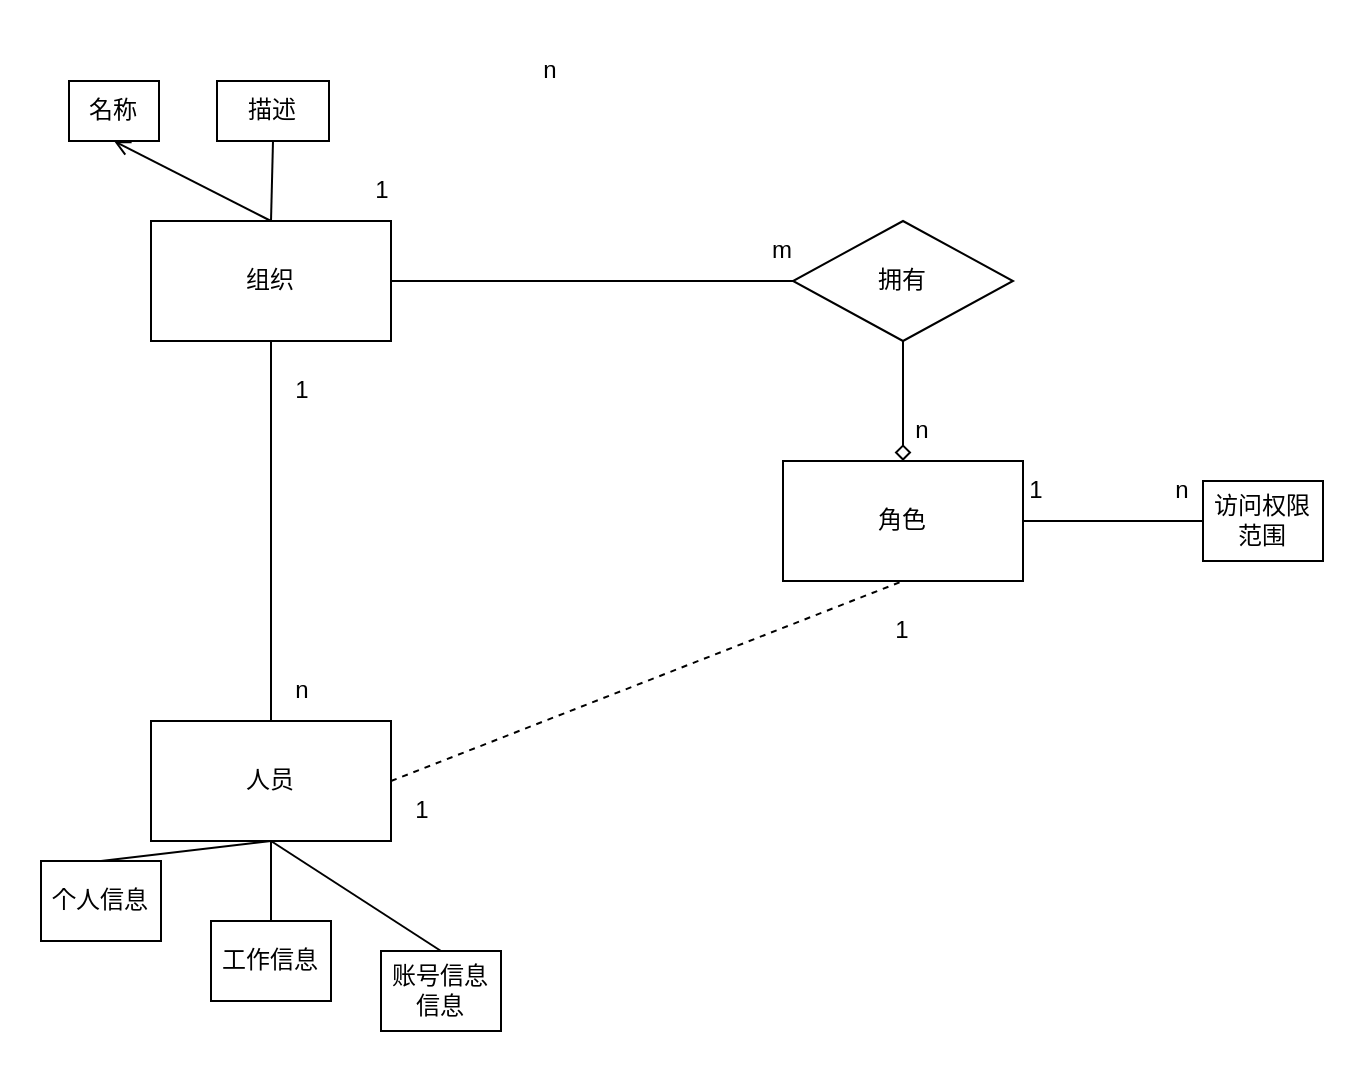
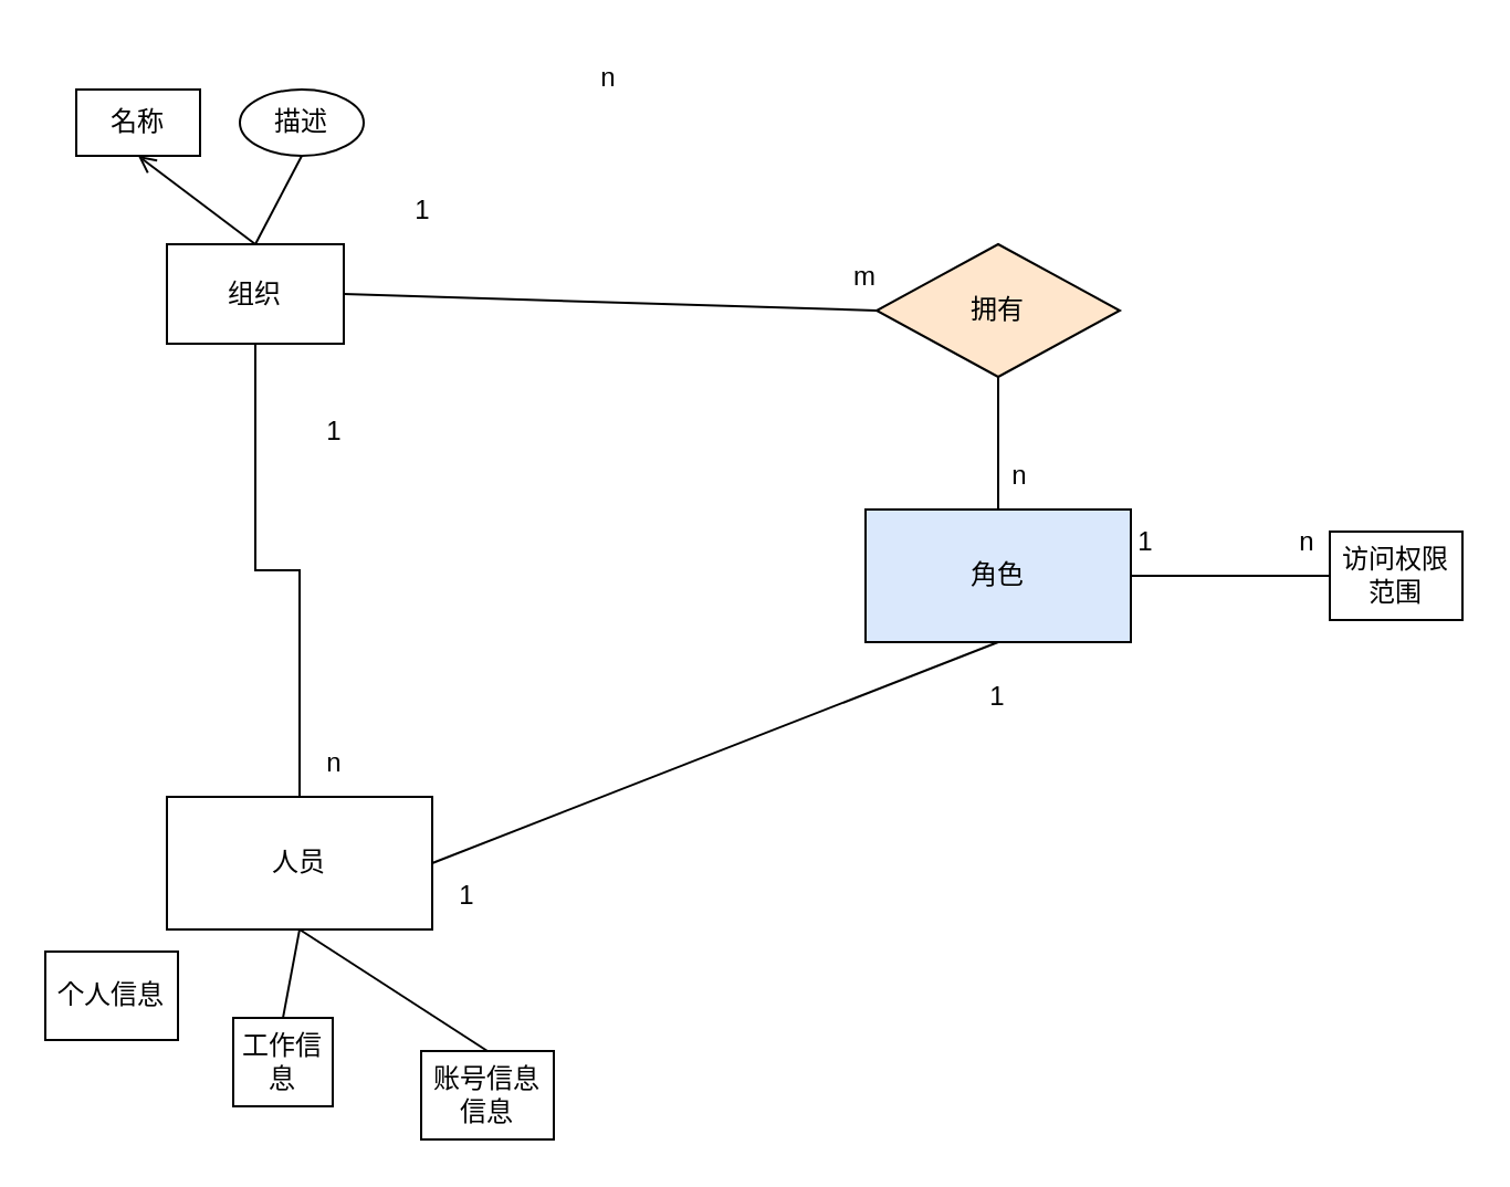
- <mxCell id="28" value="名称" style="rounded=0;whiteSpace=wrap;html=1;" vertex="1" parent="1"><mxGeometry x="34" y="40" width="45" height="30" as="geometry" /></mxCell>
+ <mxCell id="28" value="名称" style="rounded=0;whiteSpace=wrap;html=1;" vertex="1" parent="1"><mxGeometry x="34" y="40" width="56" height="30" as="geometry" /></mxCell>
- <mxCell id="29" value="描述" style="rounded=0;whiteSpace=wrap;html=1;" vertex="1" parent="1"><mxGeometry x="108" y="40" width="56" height="30" as="geometry" /></mxCell>
+ <mxCell id="29" value="描述" style="ellipse;whiteSpace=wrap;html=1;" vertex="1" parent="1"><mxGeometry x="108" y="40" width="56" height="30" as="geometry" /></mxCell>
- <mxCell id="6" value="组织" style="rounded=0;whiteSpace=wrap;html=1;" vertex="1" parent="1"><mxGeometry x="75" y="110" width="120" height="60" as="geometry" /></mxCell>
+ <mxCell id="6" value="组织" style="rounded=0;whiteSpace=wrap;html=1;" vertex="1" parent="1"><mxGeometry x="75" y="110" width="80" height="45" as="geometry" /></mxCell>
- <mxCell id="19" value="拥有" style="rhombus;whiteSpace=wrap;html=1;" vertex="1" parent="1"><mxGeometry x="396" y="110" width="110" height="60" as="geometry" /></mxCell>
+ <mxCell id="19" value="拥有" style="rhombus;whiteSpace=wrap;html=1;fillColor=#ffe6cc;" vertex="1" parent="1"><mxGeometry x="396" y="110" width="110" height="60" as="geometry" /></mxCell>
- <mxCell id="18" style="edgeStyle=none;rounded=0;orthogonalLoop=1;jettySize=auto;html=1;exitX=0.5;exitY=1;exitDx=0;exitDy=0;entryX=0.5;entryY=0;entryDx=0;entryDy=0;endArrow=diamond;endFill=0;" edge="1" parent="1" source="19" target="13"><mxGeometry relative="1" as="geometry" /></mxCell>
+ <mxCell id="18" style="edgeStyle=none;rounded=0;orthogonalLoop=1;jettySize=auto;html=1;exitX=0.5;exitY=1;exitDx=0;exitDy=0;entryX=0.5;entryY=0;entryDx=0;entryDy=0;endArrow=none;endFill=0;" edge="1" parent="1" source="19" target="13"><mxGeometry relative="1" as="geometry" /></mxCell>
- <mxCell id="13" value="角色" style="rounded=0;whiteSpace=wrap;html=1;" vertex="1" parent="1"><mxGeometry x="391" y="230" width="120" height="60" as="geometry" /></mxCell>
+ <mxCell id="13" value="角色" style="rounded=0;whiteSpace=wrap;html=1;fillColor=#dae8fc;" vertex="1" parent="1"><mxGeometry x="391" y="230" width="120" height="60" as="geometry" /></mxCell>
- <mxCell id="7" style="edgeStyle=none;rounded=0;orthogonalLoop=1;jettySize=auto;html=1;exitX=1;exitY=0.5;exitDx=0;exitDy=0;entryX=0.5;entryY=1;entryDx=0;entryDy=0;endArrow=none;endFill=0;dashed=1;" edge="1" parent="1" source="11" target="13"><mxGeometry relative="1" as="geometry" /></mxCell>
+ <mxCell id="7" style="edgeStyle=none;rounded=0;orthogonalLoop=1;jettySize=auto;html=1;exitX=1;exitY=0.5;exitDx=0;exitDy=0;entryX=0.5;entryY=1;entryDx=0;entryDy=0;endArrow=none;endFill=0;" edge="1" parent="1" source="11" target="13"><mxGeometry relative="1" as="geometry" /></mxCell>
- <mxCell id="8" style="edgeStyle=none;rounded=0;orthogonalLoop=1;jettySize=auto;html=1;exitX=0.5;exitY=1;exitDx=0;exitDy=0;entryX=0.5;entryY=0;entryDx=0;entryDy=0;endArrow=none;endFill=0;" edge="1" parent="1" source="11" target="23"><mxGeometry relative="1" as="geometry" /></mxCell>
- <mxCell id="22" value="工作信息" style="rounded=0;whiteSpace=wrap;html=1;" vertex="1" parent="1"><mxGeometry x="105" y="460" width="60" height="40" as="geometry" /></mxCell>
+ <mxCell id="22" value="工作信息" style="rounded=0;whiteSpace=wrap;html=1;" vertex="1" parent="1"><mxGeometry x="105" y="460" width="45" height="40" as="geometry" /></mxCell>
